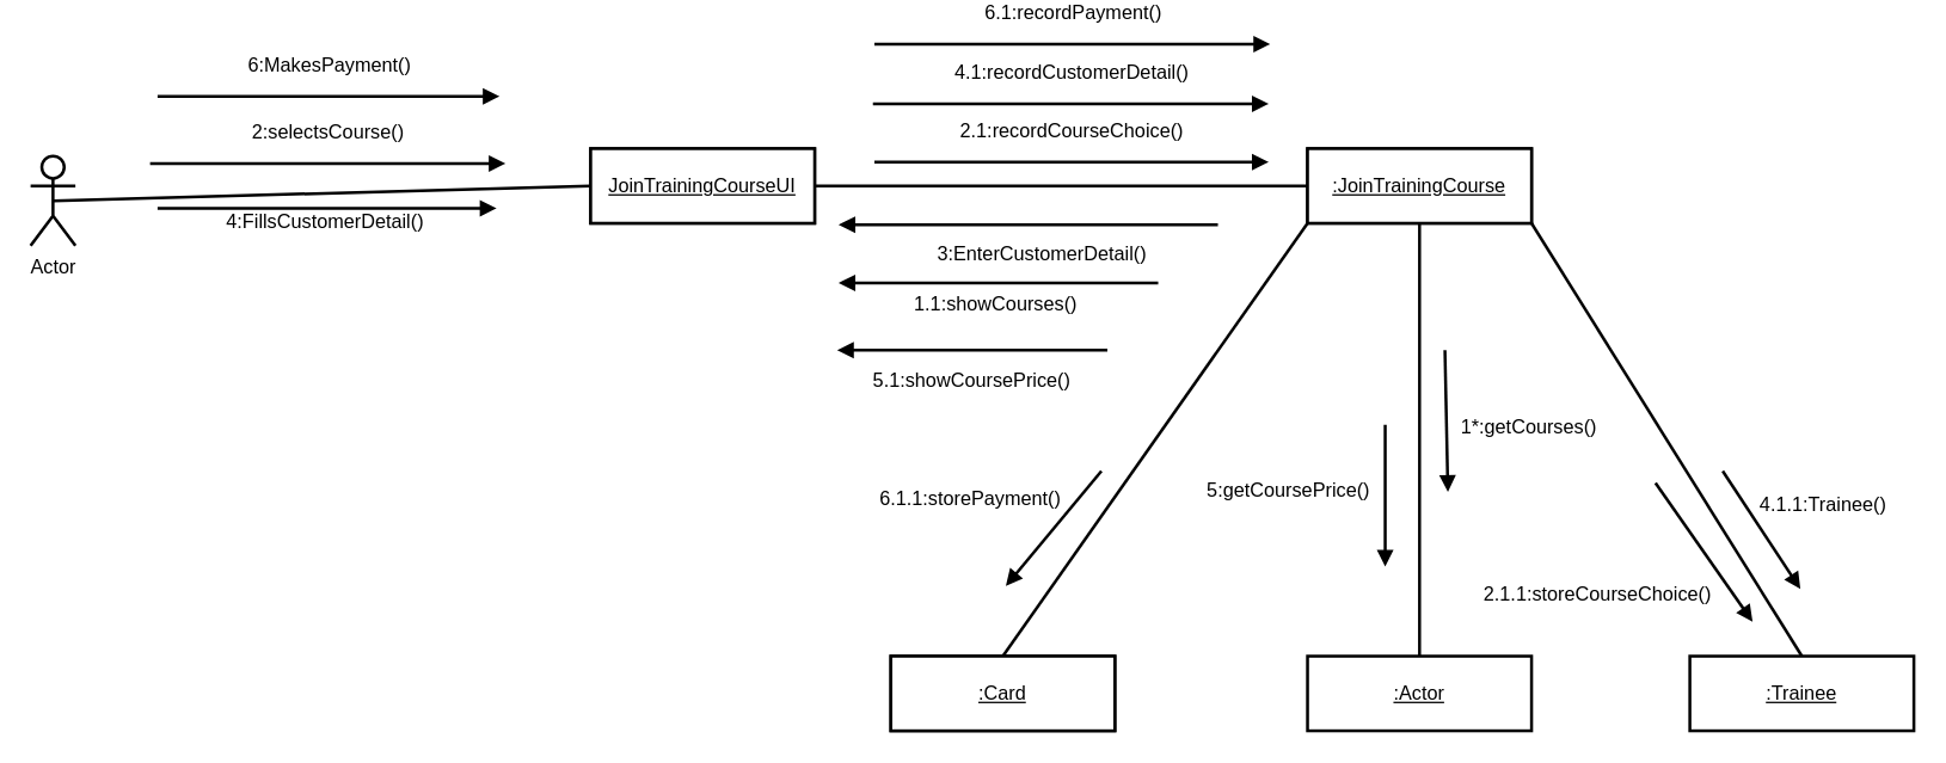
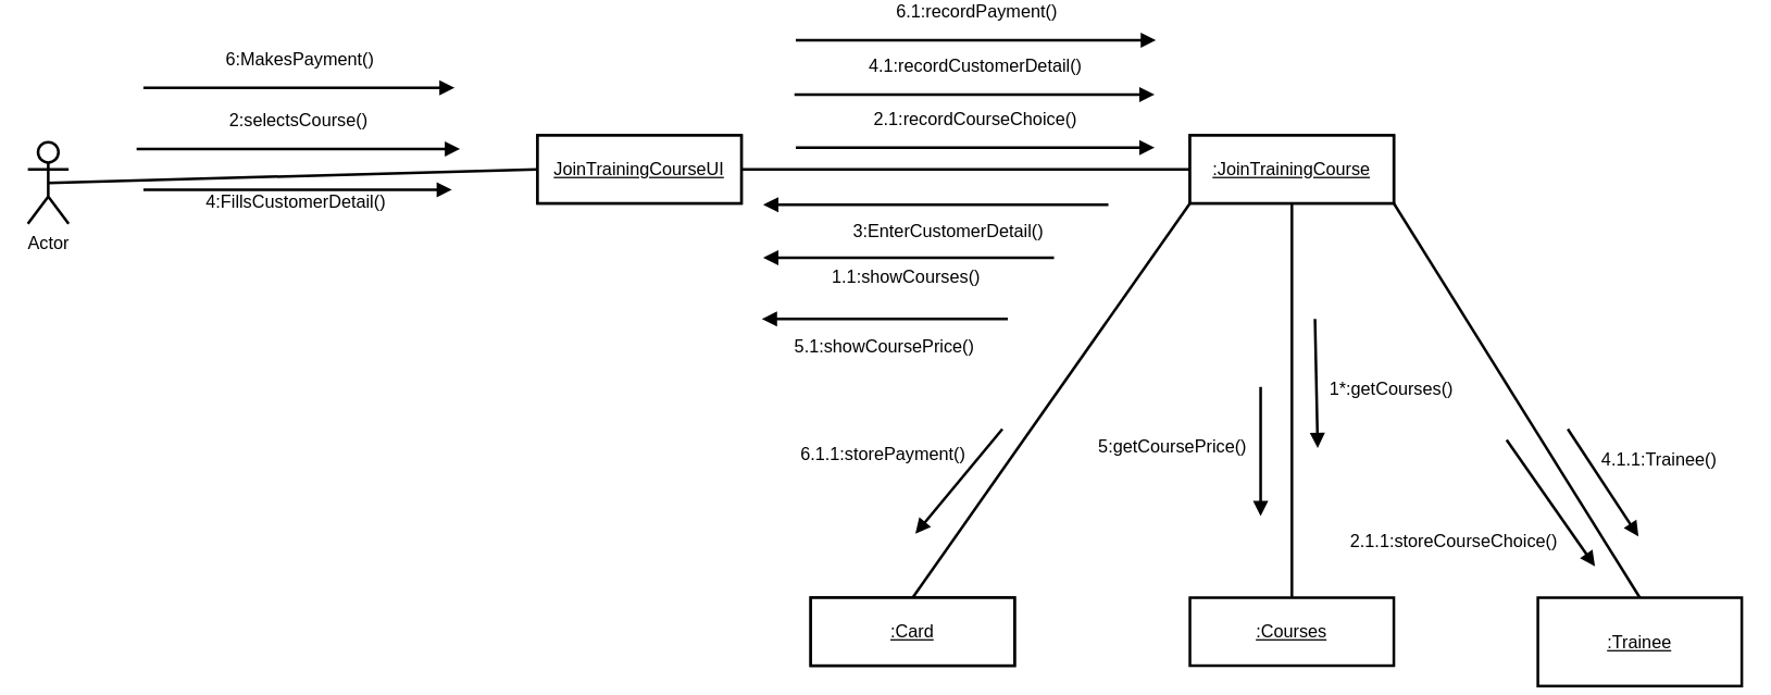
- <mxCell id="11" value=":Actor" style="html=1;whiteSpace=wrap;strokeWidth=2;fontSize=13;fontStyle=4" parent="1" vertex="1"><mxGeometry x="875" y="430" width="150" height="50" as="geometry" /></mxCell>
+ <mxCell id="11" value=":Courses" style="html=1;whiteSpace=wrap;strokeWidth=2;fontSize=13;fontStyle=4" parent="1" vertex="1"><mxGeometry x="875" y="430" width="150" height="50" as="geometry" /></mxCell>
- <mxCell id="17" value=":Trainee" style="html=1;whiteSpace=wrap;strokeWidth=2;fontSize=13;fontStyle=4" parent="1" vertex="1"><mxGeometry x="1131" y="430" width="150" height="50" as="geometry" /></mxCell>
+ <mxCell id="17" value=":Trainee" style="html=1;whiteSpace=wrap;strokeWidth=2;fontSize=13;fontStyle=4" parent="1" vertex="1"><mxGeometry x="1131" y="430" width="150" height="65" as="geometry" /></mxCell>
